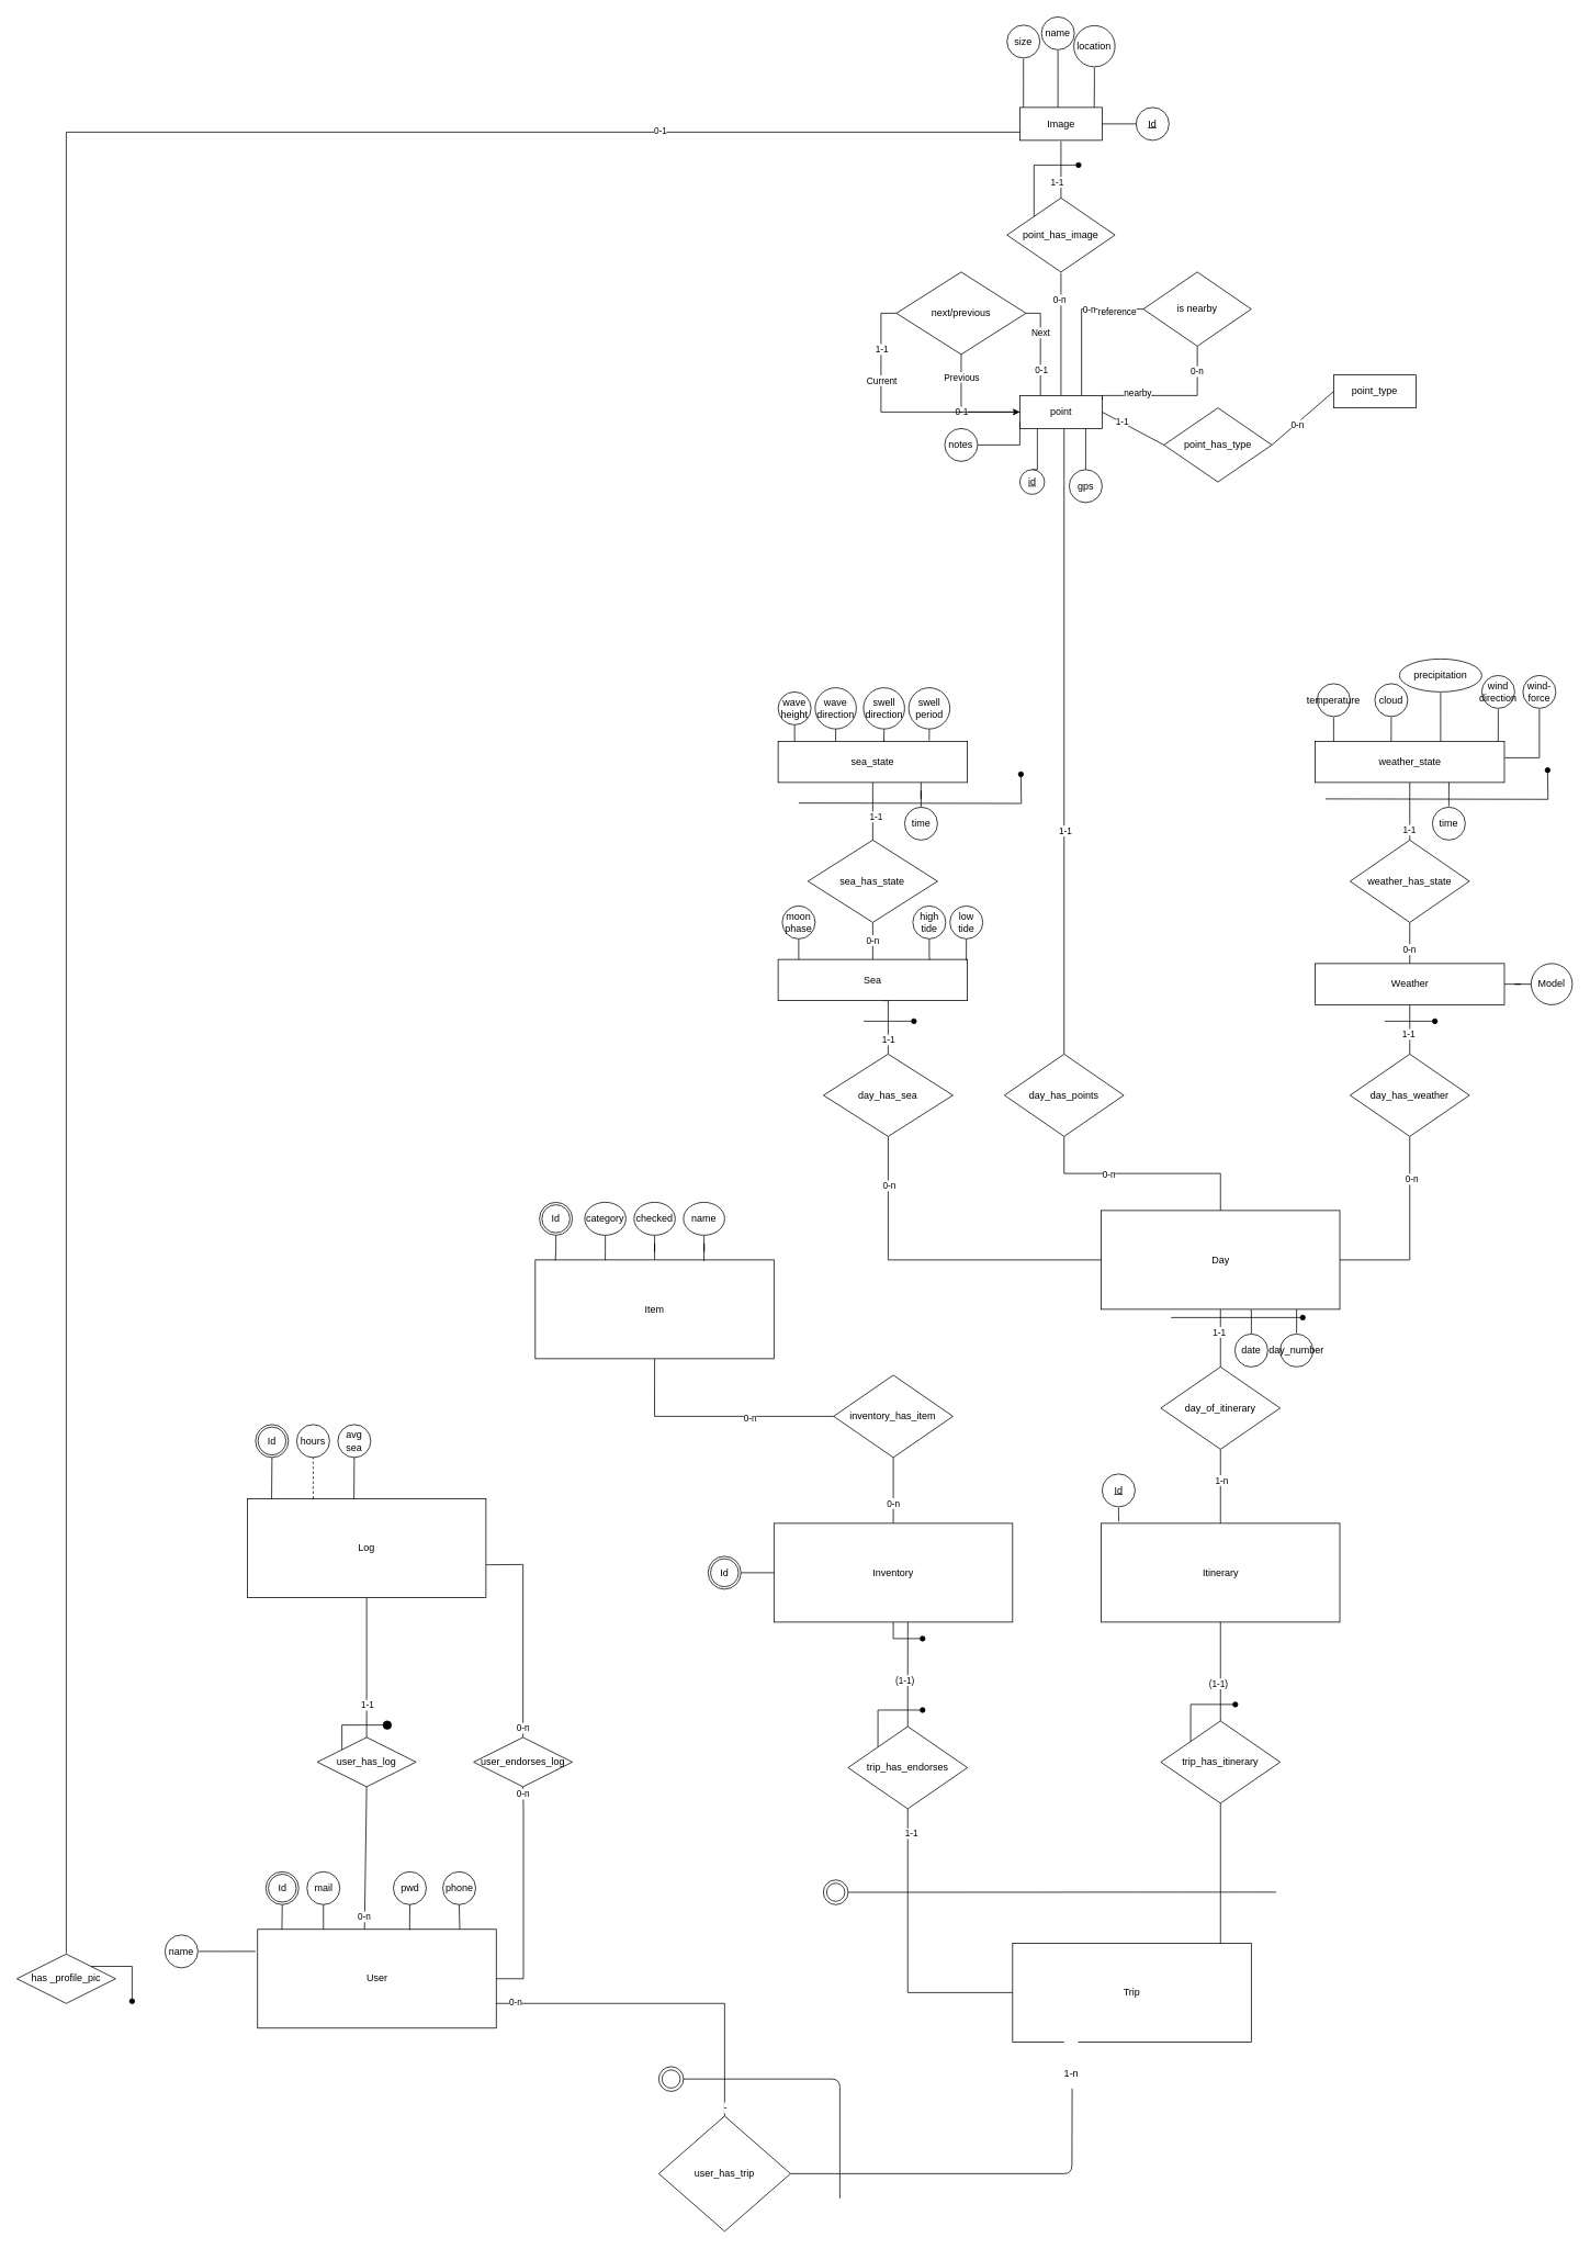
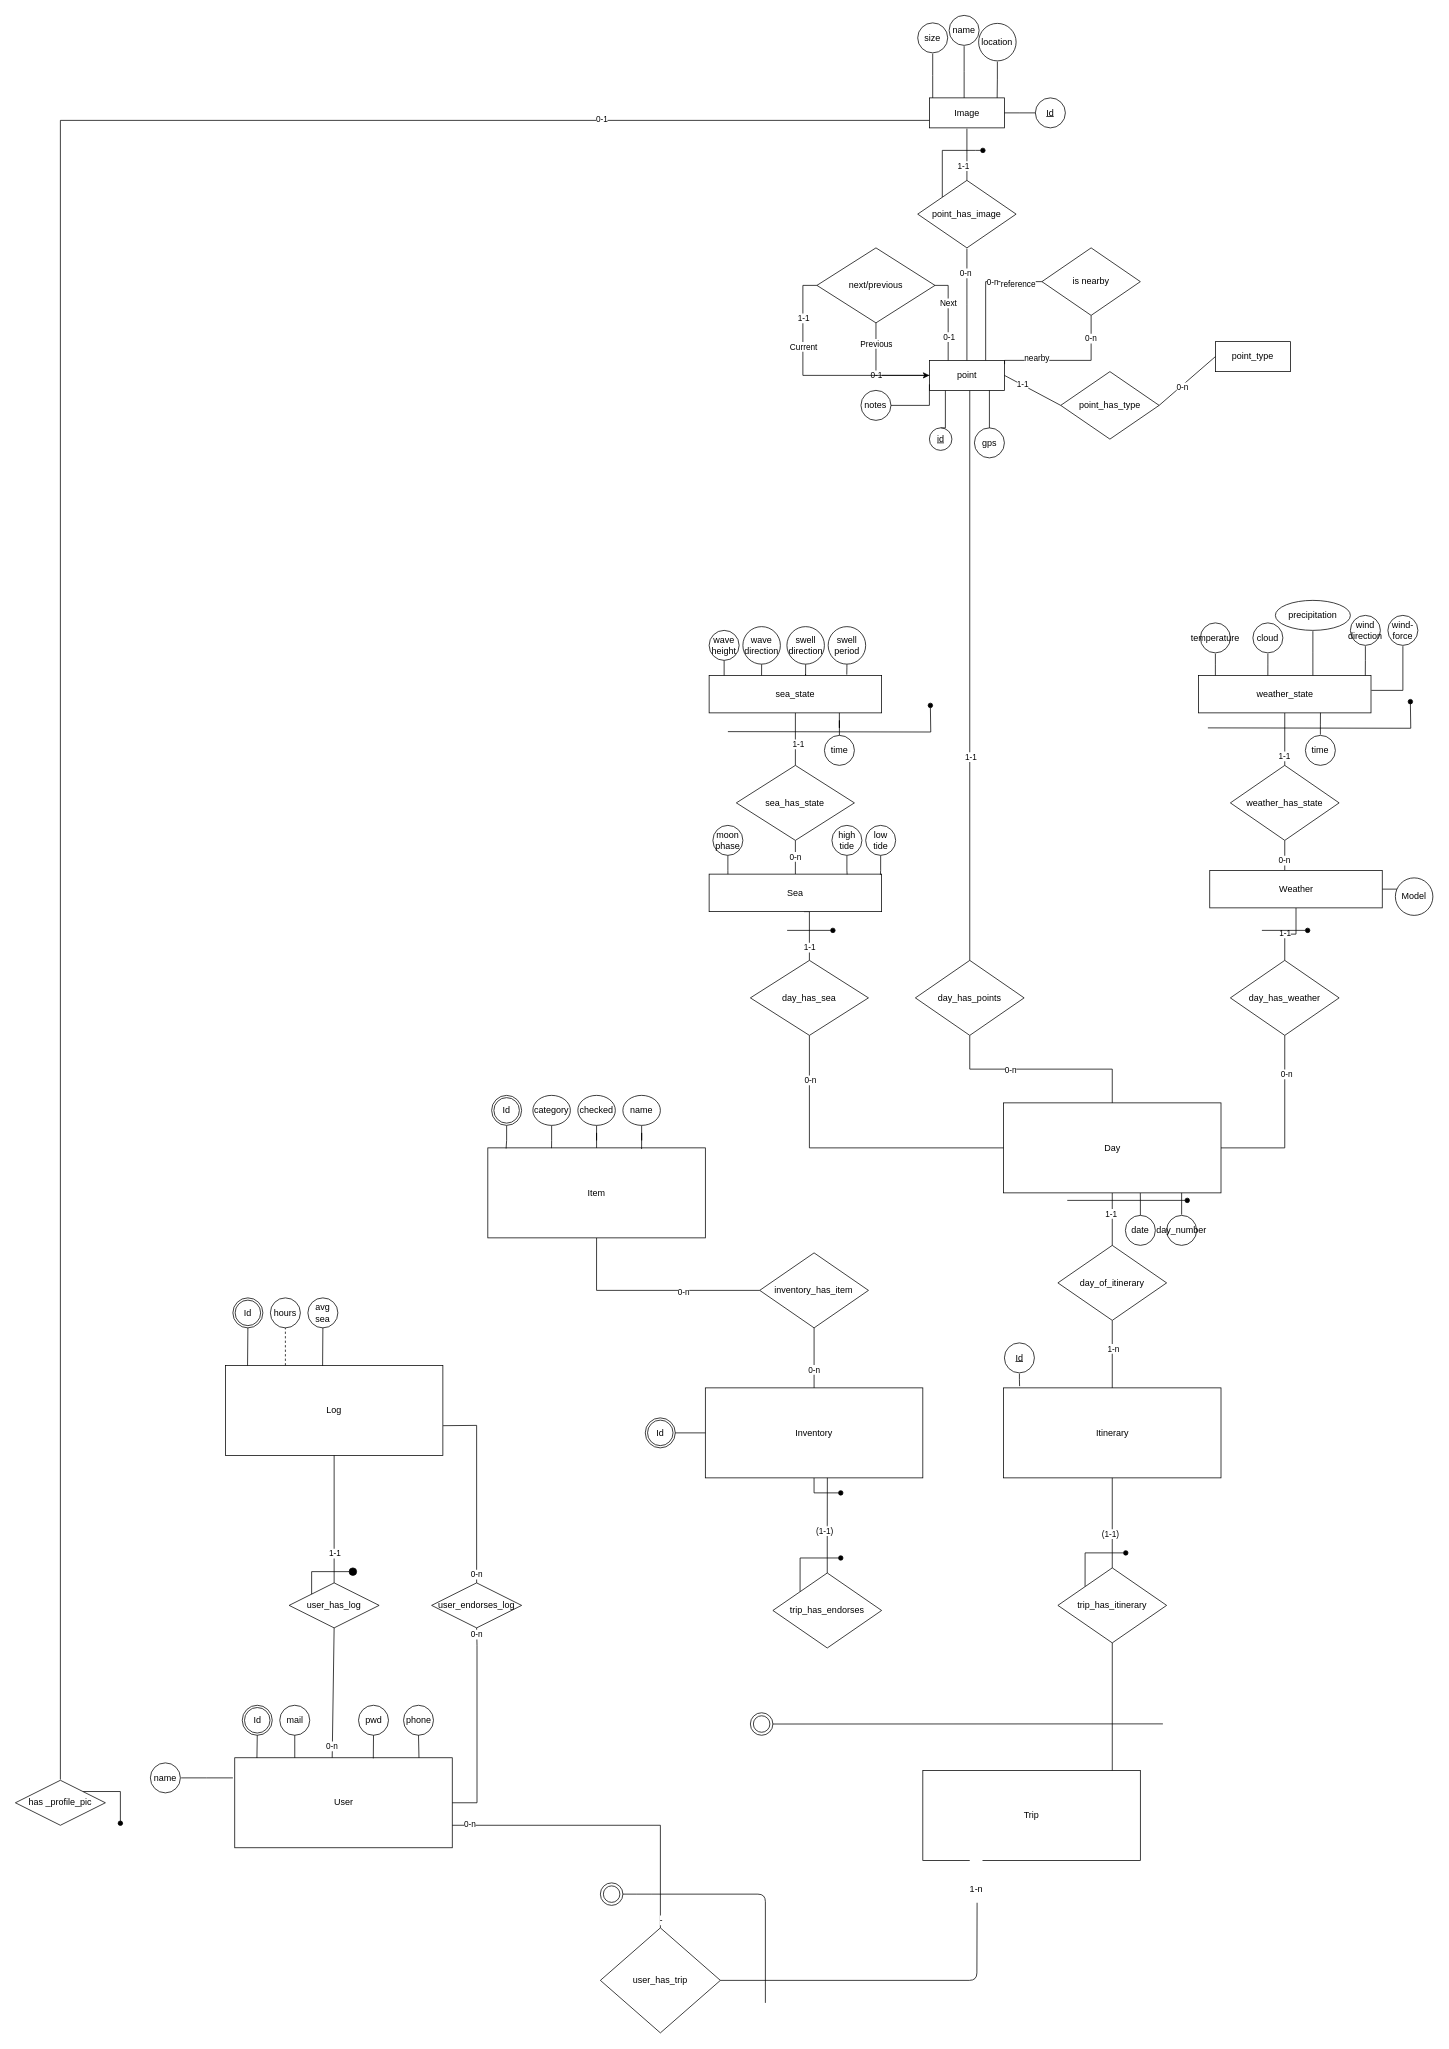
- <mxCell id="76" value="Weather" style="rounded=0;whiteSpace=wrap;html=1;" parent="1" vertex="1"><mxGeometry x="1597.5" y="1170" width="230" height="50" as="geometry" /></mxCell>
+ <mxCell id="76" value="Weather" style="rounded=0;whiteSpace=wrap;html=1;" parent="1" vertex="1"><mxGeometry x="1612.5" y="1160" width="230" height="50" as="geometry" /></mxCell>
- <mxCell id="35" style="edgeStyle=orthogonalEdgeStyle;rounded=0;orthogonalLoop=1;jettySize=auto;html=1;entryX=0;entryY=0.5;entryDx=0;entryDy=0;fontColor=#000000;endArrow=none;endFill=0;exitX=0.5;exitY=1;exitDx=0;exitDy=0;" parent="1" source="40" target="31" edge="1"><mxGeometry relative="1" as="geometry" /></mxCell>
- <mxCell id="36" value="1-1" style="edgeLabel;html=1;align=center;verticalAlign=middle;resizable=0;points=[];fontColor=#000000;" parent="35" vertex="1" connectable="0"><mxGeometry x="-0.828" y="4" relative="1" as="geometry"><mxPoint as="offset" /></mxGeometry></mxCell>
